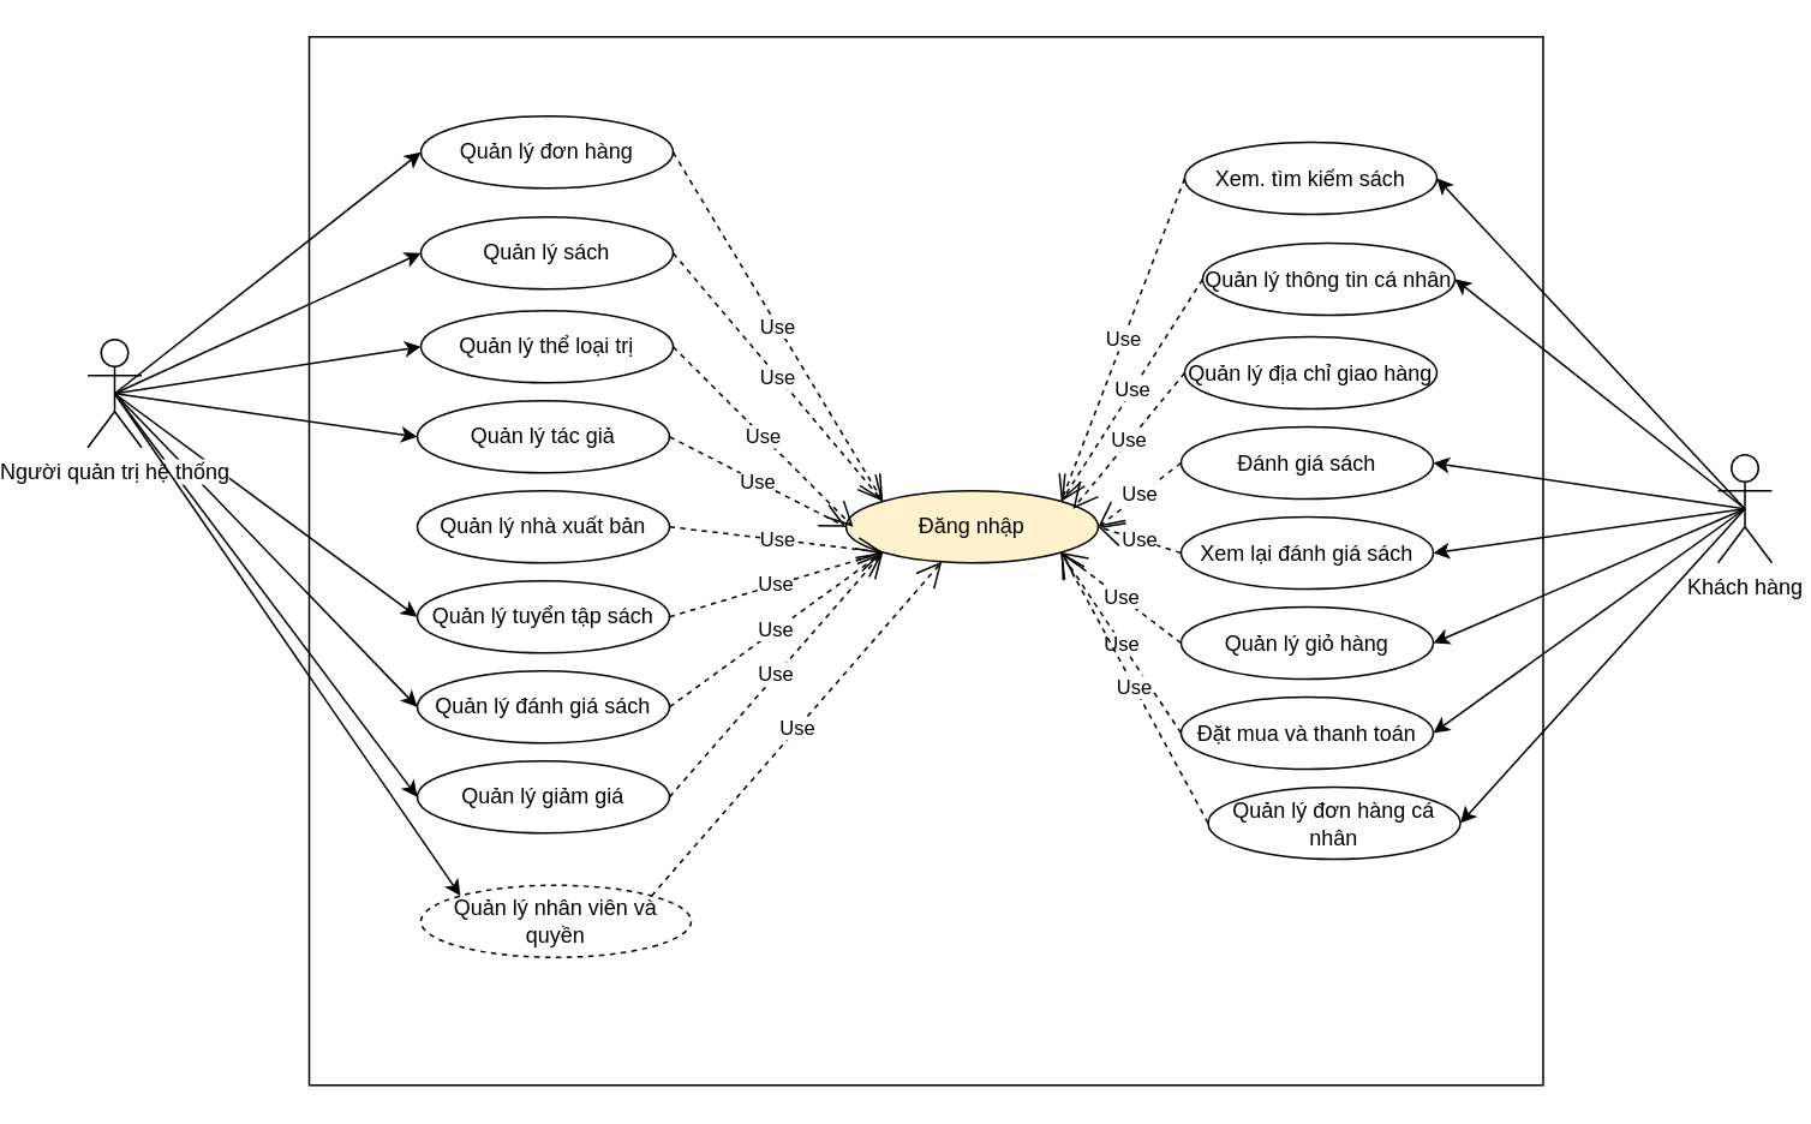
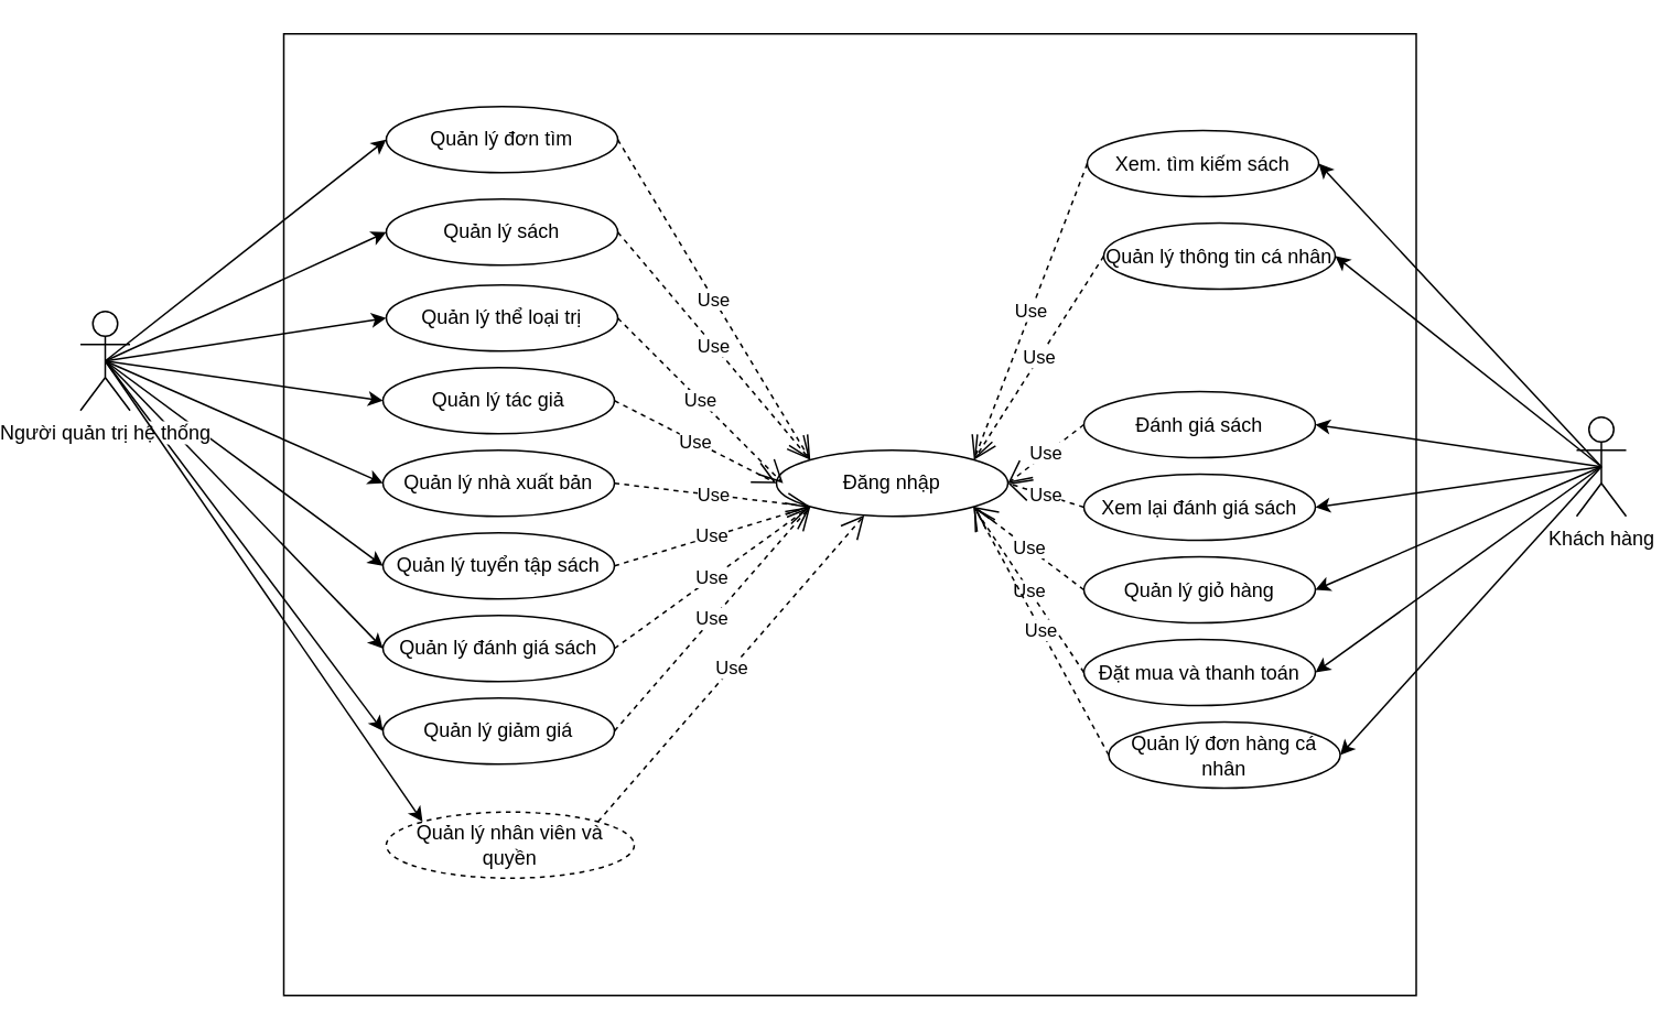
- <mxCell id="4" value="Quản lý đơn hàng" style="ellipse;whiteSpace=wrap;html=1;" parent="1" vertex="1"><mxGeometry x="205" y="64" width="140" height="40" as="geometry" /></mxCell>
+ <mxCell id="4" value="Quản lý đơn tìm" style="ellipse;whiteSpace=wrap;html=1;" parent="1" vertex="1"><mxGeometry x="205" y="64" width="140" height="40" as="geometry" /></mxCell>
- <mxCell id="36" value="Quản lý địa chỉ giao hàng" style="ellipse;whiteSpace=wrap;html=1;" vertex="1" parent="1"><mxGeometry x="629" y="186.5" width="140" height="40" as="geometry" /></mxCell>
- <mxCell id="42" value="Use" style="endArrow=open;endSize=12;dashed=1;html=1;exitX=0;exitY=0.5;exitDx=0;exitDy=0;entryX=0.9;entryY=0.25;entryDx=0;entryDy=0;entryPerimeter=0;" edge="1" parent="1" source="36" target="3"><mxGeometry width="160" relative="1" as="geometry"><mxPoint x="438" y="469" as="sourcePoint" /><mxPoint x="598" y="469" as="targetPoint" /></mxGeometry></mxCell>
+ <mxCell id="17" value="" style="endArrow=classic;html=1;exitX=0.5;exitY=0.5;exitDx=0;exitDy=0;exitPerimeter=0;entryX=0;entryY=0.5;entryDx=0;entryDy=0;" parent="1" source="30" target="7" edge="1"><mxGeometry width="50" height="50" relative="1" as="geometry"><mxPoint x="58" y="172" as="sourcePoint" /><mxPoint x="213" y="252" as="targetPoint" /></mxGeometry></mxCell>
- <mxCell id="3" value="Đăng nhập" style="ellipse;whiteSpace=wrap;html=1;fillColor=#fff2cc;" parent="1" vertex="1"><mxGeometry x="441" y="272" width="140" height="40" as="geometry" /></mxCell>
+ <mxCell id="3" value="Đăng nhập" style="ellipse;whiteSpace=wrap;html=1;" parent="1" vertex="1"><mxGeometry x="441" y="272" width="140" height="40" as="geometry" /></mxCell>
